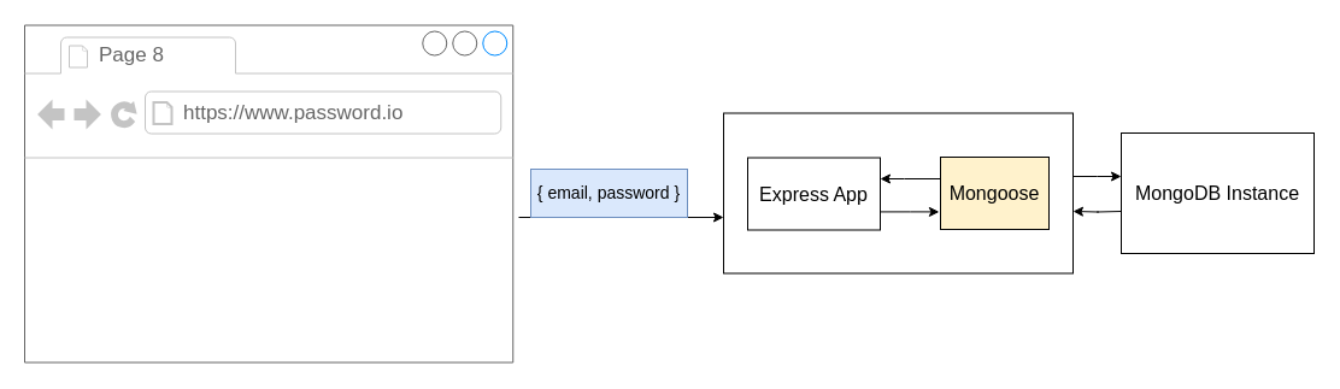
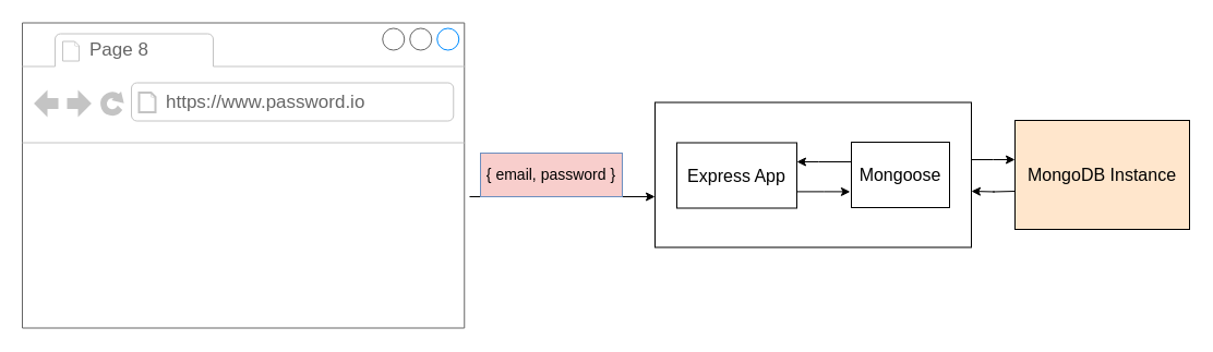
- <mxCell id="6" value="&lt;font style=&quot;font-size: 14px&quot;&gt;{ email, password }&lt;/font&gt;" style="rounded=0;whiteSpace=wrap;html=1;fillColor=#dae8fc;strokeColor=#6c8ebf;" vertex="1" parent="1"><mxGeometry x="440" y="140" width="130" height="40" as="geometry" /></mxCell>
+ <mxCell id="6" value="&lt;font style=&quot;font-size: 14px&quot;&gt;{ email, password }&lt;/font&gt;" style="rounded=0;whiteSpace=wrap;html=1;fillColor=#f8cecc;strokeColor=#6c8ebf;" vertex="1" parent="1"><mxGeometry x="440" y="140" width="130" height="40" as="geometry" /></mxCell>
- <mxCell id="11" value="&lt;font style=&quot;font-size: 16px&quot;&gt;Mongoose&lt;/font&gt;" style="rounded=0;whiteSpace=wrap;html=1;fillColor=#fff2cc;" vertex="1" parent="1"><mxGeometry x="780" y="130" width="90" height="60" as="geometry" /></mxCell>
+ <mxCell id="11" value="&lt;font style=&quot;font-size: 16px&quot;&gt;Mongoose&lt;/font&gt;" style="rounded=0;whiteSpace=wrap;html=1;" vertex="1" parent="1"><mxGeometry x="780" y="130" width="90" height="60" as="geometry" /></mxCell>
- <mxCell id="13" value="&lt;font style=&quot;font-size: 16px&quot;&gt;MongoDB Instance&lt;/font&gt;" style="rounded=0;whiteSpace=wrap;html=1;" vertex="1" parent="1"><mxGeometry x="930" y="110" width="160" height="100" as="geometry" /></mxCell>
+ <mxCell id="13" value="&lt;font style=&quot;font-size: 16px&quot;&gt;MongoDB Instance&lt;/font&gt;" style="rounded=0;whiteSpace=wrap;html=1;fillColor=#ffe6cc;" vertex="1" parent="1"><mxGeometry x="930" y="110" width="160" height="100" as="geometry" /></mxCell>
